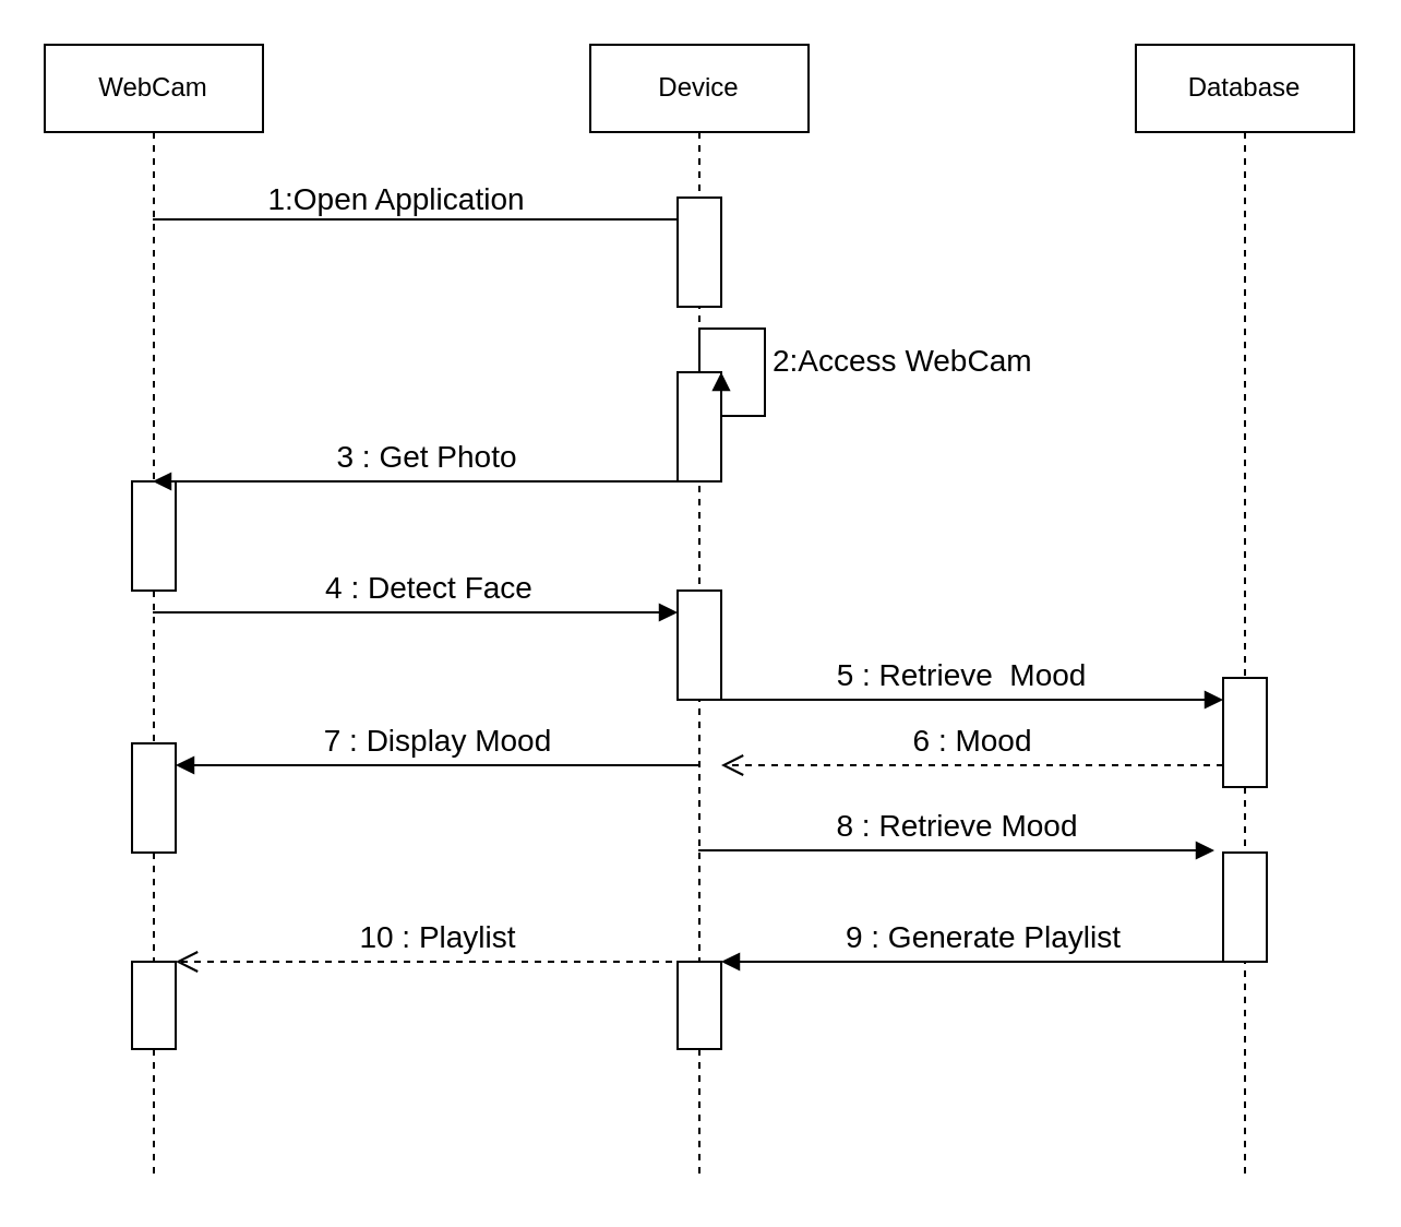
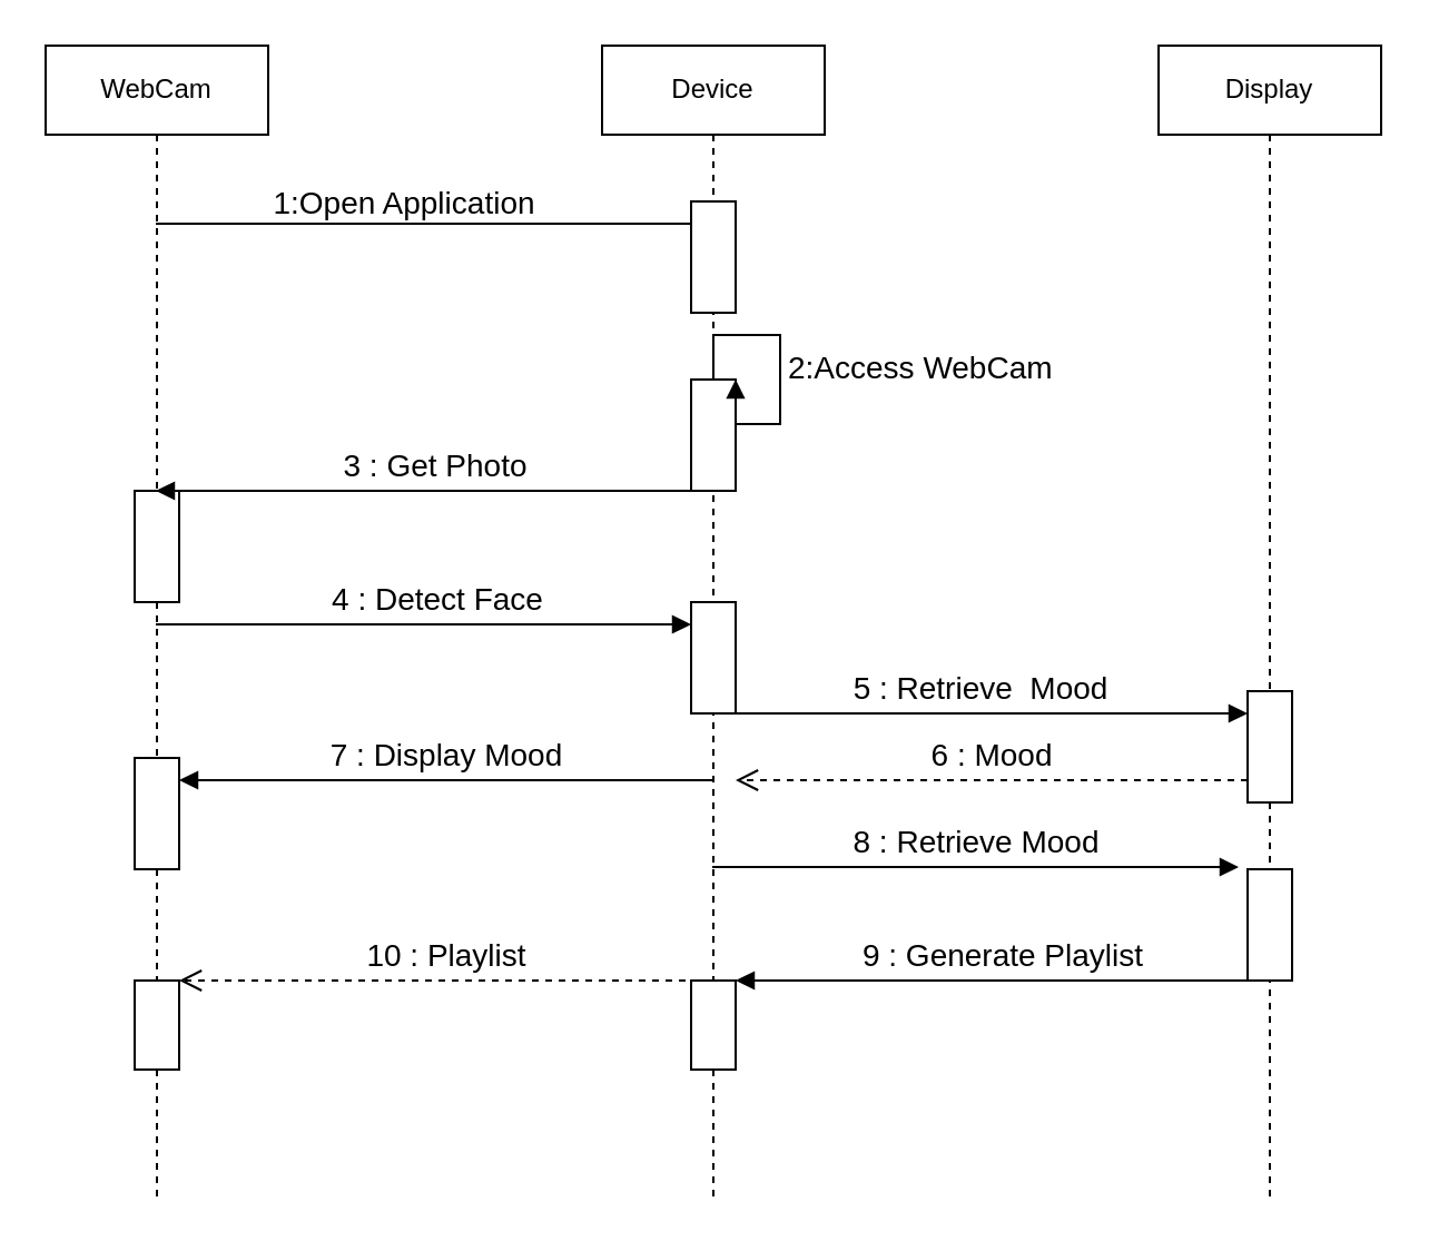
- <mxCell id="16" value="Database" style="shape=umlLifeline;perimeter=lifelinePerimeter;whiteSpace=wrap;html=1;container=1;collapsible=0;recursiveResize=0;outlineConnect=0;" vertex="1" parent="1"><mxGeometry x="520" y="20" width="100" height="520" as="geometry" /></mxCell>
+ <mxCell id="16" value="Display" style="shape=umlLifeline;perimeter=lifelinePerimeter;whiteSpace=wrap;html=1;container=1;collapsible=0;recursiveResize=0;outlineConnect=0;" vertex="1" parent="1"><mxGeometry x="520" y="20" width="100" height="520" as="geometry" /></mxCell>
